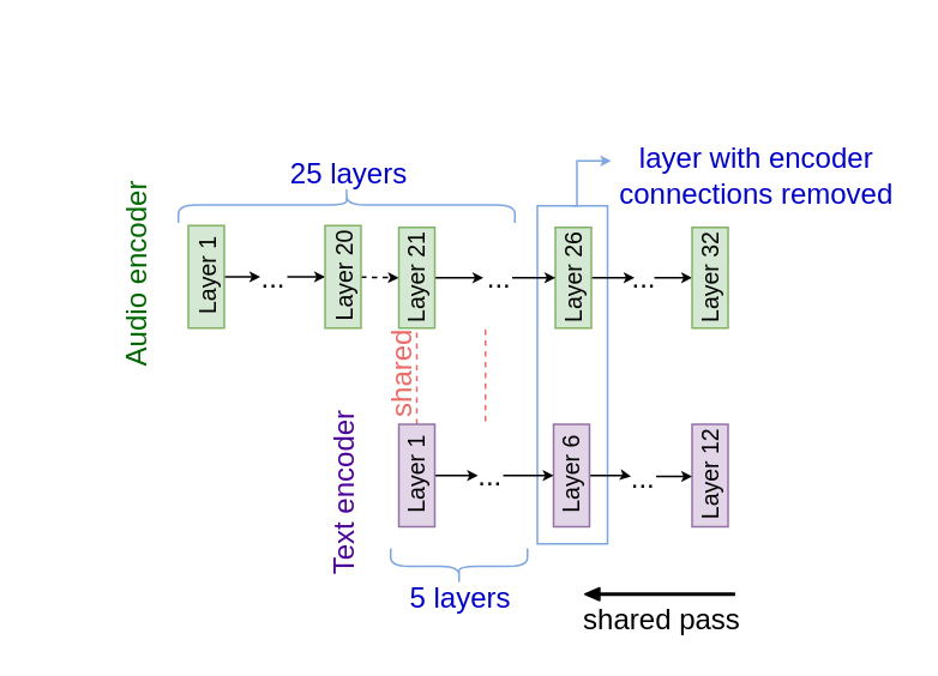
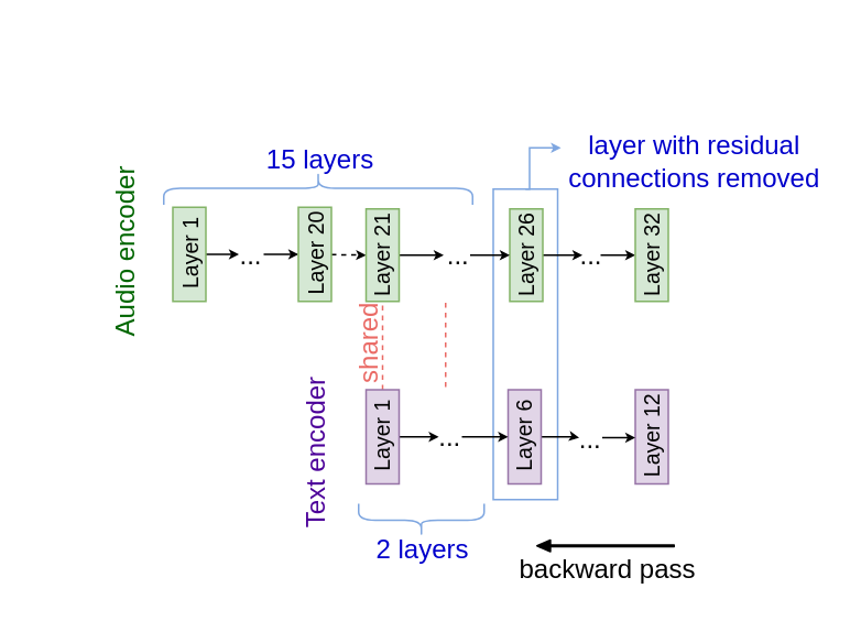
- <mxCell id="36" value="&lt;font style=&quot;font-size: 16px&quot; color=&quot;#0000cc&quot;&gt;25 layers&lt;/font&gt;" style="text;html=1;strokeColor=none;fillColor=none;align=center;verticalAlign=middle;whiteSpace=wrap;rounded=0;fontSize=14;" parent="1" vertex="1"><mxGeometry x="158" y="78" width="71" height="35" as="geometry" /></mxCell>
+ <mxCell id="36" value="&lt;font style=&quot;font-size: 16px&quot; color=&quot;#0000cc&quot;&gt;15 layers&lt;/font&gt;" style="text;html=1;strokeColor=none;fillColor=none;align=center;verticalAlign=middle;whiteSpace=wrap;rounded=0;fontSize=14;" parent="1" vertex="1"><mxGeometry x="158" y="78" width="71" height="35" as="geometry" /></mxCell>
- <mxCell id="32" value="&lt;font style=&quot;font-size: 16px&quot; color=&quot;#0000cc&quot;&gt;layer with encoder connections removed&lt;/font&gt;" style="text;html=1;strokeColor=none;fillColor=none;align=center;verticalAlign=middle;whiteSpace=wrap;rounded=0;fontSize=14;" parent="1" vertex="1"><mxGeometry x="341" y="79" width="158" height="35" as="geometry" /></mxCell>
+ <mxCell id="32" value="&lt;font style=&quot;font-size: 16px&quot; color=&quot;#0000cc&quot;&gt;layer with residual connections removed&lt;/font&gt;" style="text;html=1;strokeColor=none;fillColor=none;align=center;verticalAlign=middle;whiteSpace=wrap;rounded=0;fontSize=14;" parent="1" vertex="1"><mxGeometry x="341" y="79" width="158" height="35" as="geometry" /></mxCell>
- <mxCell id="35" value="&lt;font style=&quot;font-size: 16px&quot; color=&quot;#0000cc&quot;&gt;5 layers&lt;/font&gt;" style="text;html=1;strokeColor=none;fillColor=none;align=center;verticalAlign=middle;whiteSpace=wrap;rounded=0;fontSize=14;" parent="1" vertex="1"><mxGeometry x="223" y="314" width="65" height="35" as="geometry" /></mxCell>
+ <mxCell id="35" value="&lt;font style=&quot;font-size: 16px&quot; color=&quot;#0000cc&quot;&gt;2 layers&lt;/font&gt;" style="text;html=1;strokeColor=none;fillColor=none;align=center;verticalAlign=middle;whiteSpace=wrap;rounded=0;fontSize=14;" parent="1" vertex="1"><mxGeometry x="223" y="314" width="65" height="35" as="geometry" /></mxCell>
- <mxCell id="38" value="&lt;font style=&quot;font-size: 16px&quot;&gt;shared pass&lt;/font&gt;" style="text;html=1;strokeColor=none;fillColor=none;align=center;verticalAlign=middle;whiteSpace=wrap;rounded=0;fontSize=16;" parent="1" vertex="1"><mxGeometry x="306" y="334" width="123" height="20" as="geometry" /></mxCell>
+ <mxCell id="38" value="&lt;font style=&quot;font-size: 16px&quot;&gt;backward pass&lt;/font&gt;" style="text;html=1;strokeColor=none;fillColor=none;align=center;verticalAlign=middle;whiteSpace=wrap;rounded=0;fontSize=16;" parent="1" vertex="1"><mxGeometry x="306" y="334" width="123" height="20" as="geometry" /></mxCell>
